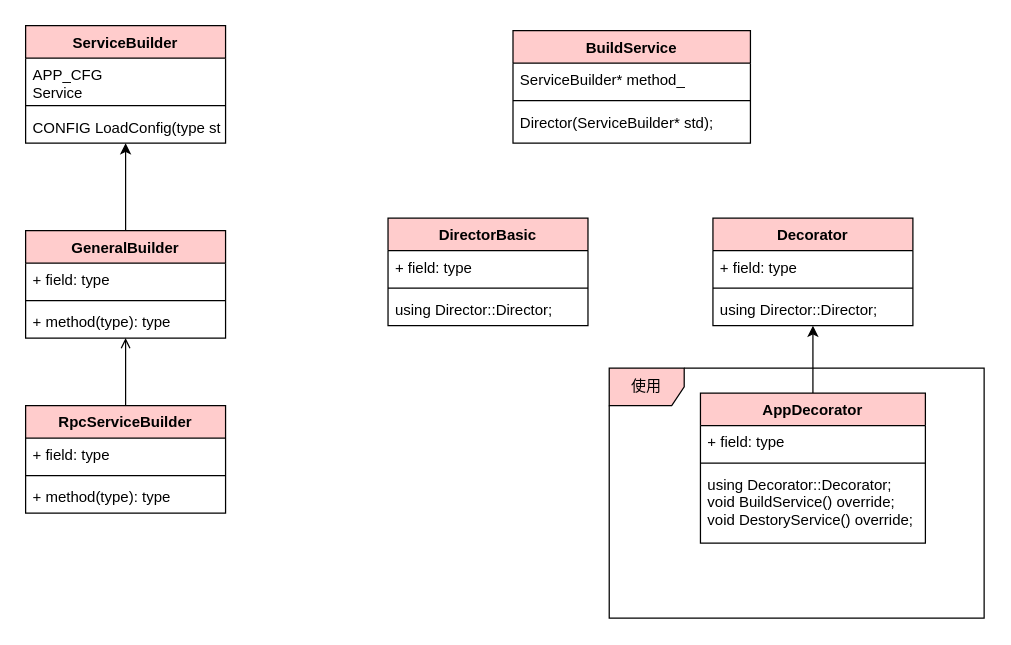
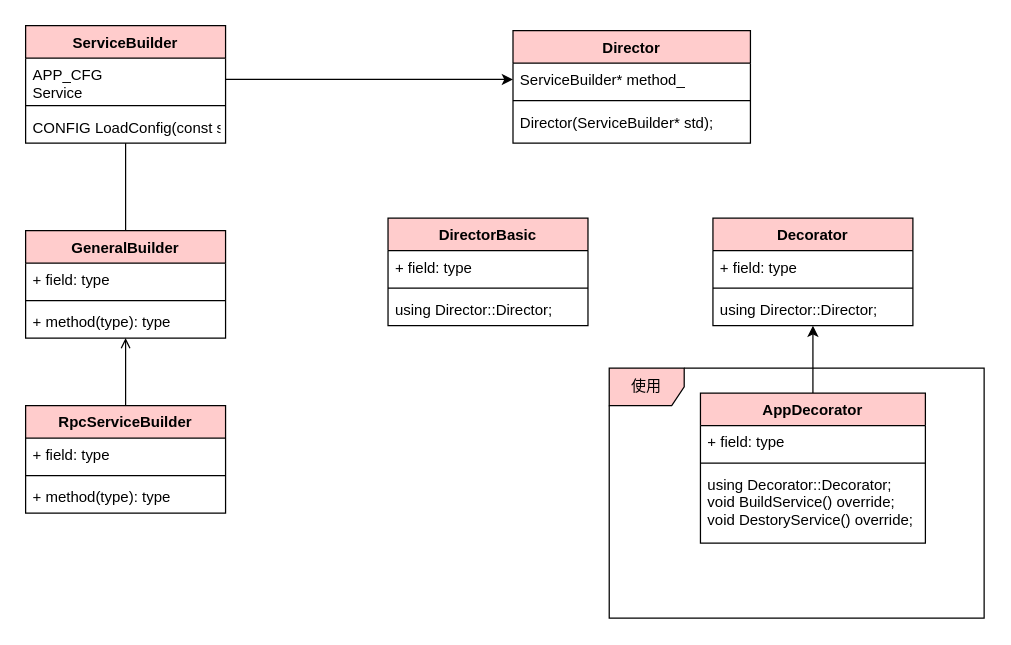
- <mxCell id="11" value="BuildService" style="swimlane;fontStyle=1;align=center;verticalAlign=top;childLayout=stackLayout;horizontal=1;startSize=26;horizontalStack=0;resizeParent=1;resizeParentMax=0;resizeLast=0;collapsible=1;marginBottom=0;fillColor=#FFCCCC;" parent="1" vertex="1"><mxGeometry x="410" y="24" width="190" height="90" as="geometry" /></mxCell>
+ <mxCell id="11" value="Director" style="swimlane;fontStyle=1;align=center;verticalAlign=top;childLayout=stackLayout;horizontal=1;startSize=26;horizontalStack=0;resizeParent=1;resizeParentMax=0;resizeLast=0;collapsible=1;marginBottom=0;fillColor=#FFCCCC;" parent="1" vertex="1"><mxGeometry x="410" y="24" width="190" height="90" as="geometry" /></mxCell>
+ <mxCell id="33" style="edgeStyle=orthogonalEdgeStyle;rounded=0;orthogonalLoop=1;jettySize=auto;html=1;exitX=1;exitY=0.5;exitDx=0;exitDy=0;entryX=0;entryY=0.5;entryDx=0;entryDy=0;" parent="1" source="3" target="12" edge="1"><mxGeometry relative="1" as="geometry" /></mxCell>
- <mxCell id="5" value="CONFIG LoadConfig(type std::string&amp; path" style="text;strokeColor=none;fillColor=none;align=left;verticalAlign=top;spacingLeft=4;spacingRight=4;overflow=hidden;rotatable=0;points=[[0,0.5],[1,0.5]];portConstraint=eastwest;" parent="2" vertex="1"><mxGeometry y="68" width="160" height="26" as="geometry" /></mxCell>
+ <mxCell id="5" value="CONFIG LoadConfig(const std::string&amp; path" style="text;strokeColor=none;fillColor=none;align=left;verticalAlign=top;spacingLeft=4;spacingRight=4;overflow=hidden;rotatable=0;points=[[0,0.5],[1,0.5]];portConstraint=eastwest;" parent="2" vertex="1"><mxGeometry y="68" width="160" height="26" as="geometry" /></mxCell>
- <mxCell id="6" style="edgeStyle=orthogonalEdgeStyle;rounded=0;orthogonalLoop=1;jettySize=auto;html=1;exitX=0.5;exitY=0;exitDx=0;exitDy=0;" parent="1" source="7" target="2" edge="1"><mxGeometry relative="1" as="geometry" /></mxCell>
+ <mxCell id="6" style="edgeStyle=orthogonalEdgeStyle;rounded=0;orthogonalLoop=1;jettySize=auto;html=1;exitX=0.5;exitY=0;exitDx=0;exitDy=0;endArrow=none;" parent="1" source="7" target="2" edge="1"><mxGeometry relative="1" as="geometry" /></mxCell>
